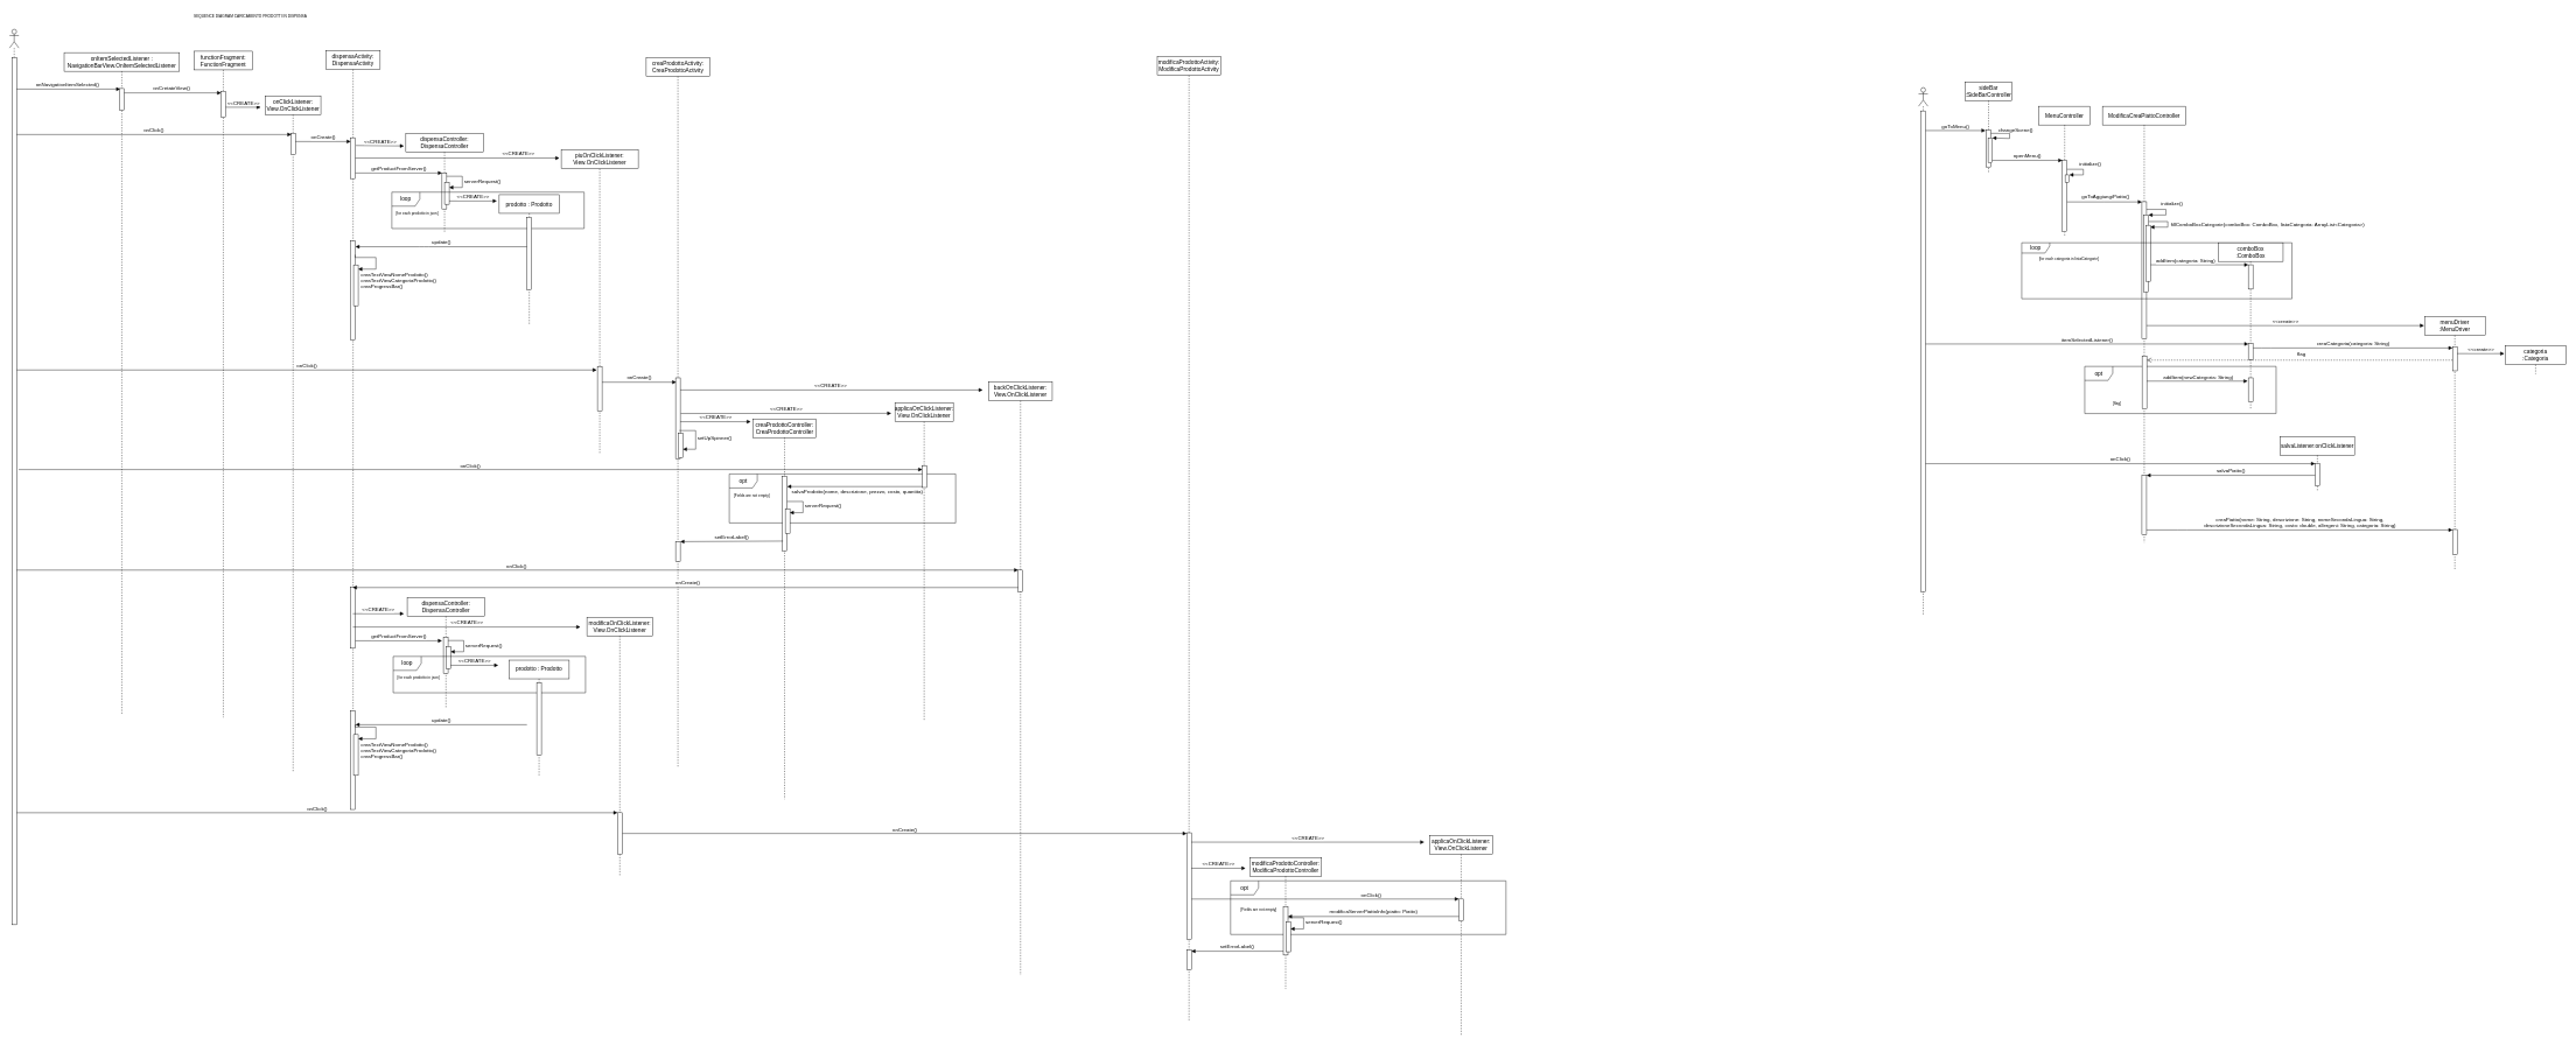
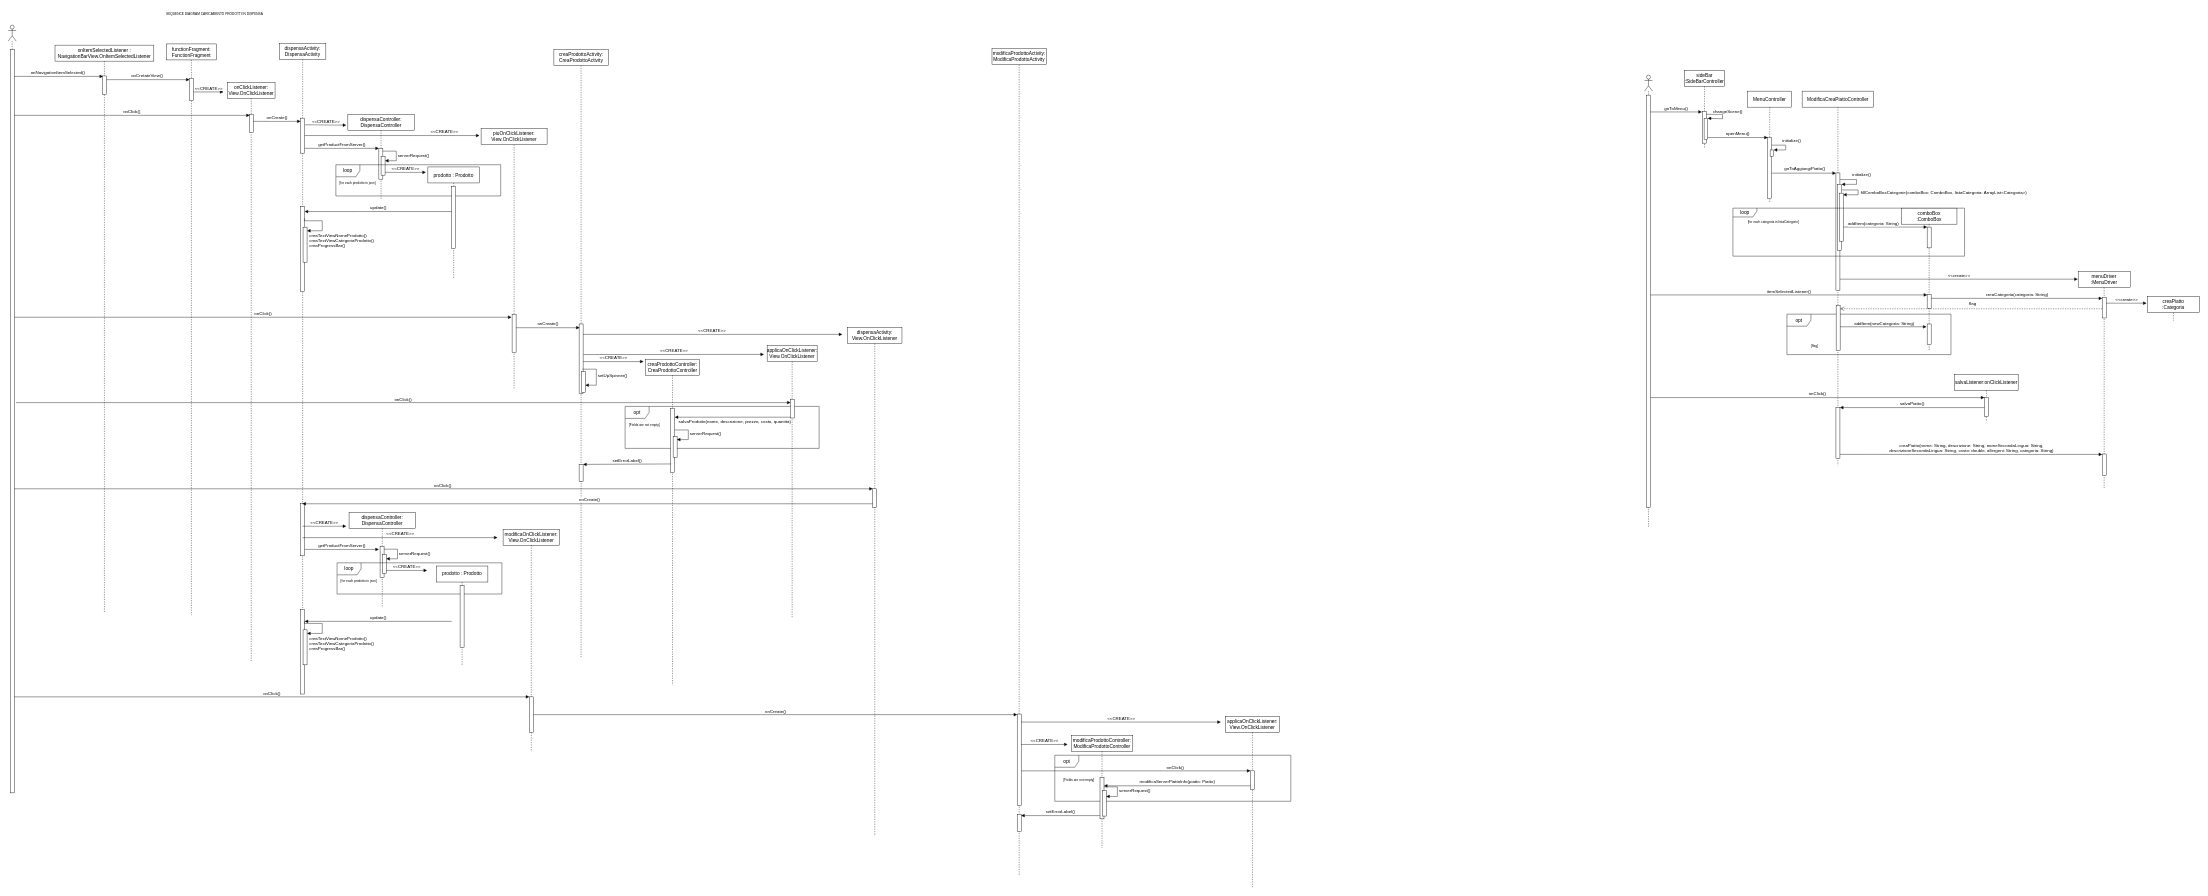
- <mxCell id="99" value="categoria&lt;br&gt;:Categoria" style="shape=umlLifeline;perimeter=lifelinePerimeter;whiteSpace=wrap;html=1;container=1;collapsible=0;recursiveResize=0;outlineConnect=0;" parent="1" vertex="1"><mxGeometry x="5367" y="740.75" width="130" height="60" as="geometry" /></mxCell>
+ <mxCell id="99" value="creaPiatto&lt;br&gt;:Categoria" style="shape=umlLifeline;perimeter=lifelinePerimeter;whiteSpace=wrap;html=1;container=1;collapsible=0;recursiveResize=0;outlineConnect=0;" parent="1" vertex="1"><mxGeometry x="5367" y="740.75" width="130" height="60" as="geometry" /></mxCell>
- <mxCell id="105" value="backOnClickListener: View.OnClickListener" style="shape=umlLifeline;perimeter=lifelinePerimeter;whiteSpace=wrap;html=1;container=1;collapsible=0;recursiveResize=0;outlineConnect=0;" parent="1" vertex="1"><mxGeometry x="2118" y="818" width="136" height="1271" as="geometry" /></mxCell>
+ <mxCell id="105" value="dispensaActivity: View.OnClickListener" style="shape=umlLifeline;perimeter=lifelinePerimeter;whiteSpace=wrap;html=1;container=1;collapsible=0;recursiveResize=0;outlineConnect=0;" parent="1" vertex="1"><mxGeometry x="2118" y="818" width="136" height="1271" as="geometry" /></mxCell>
